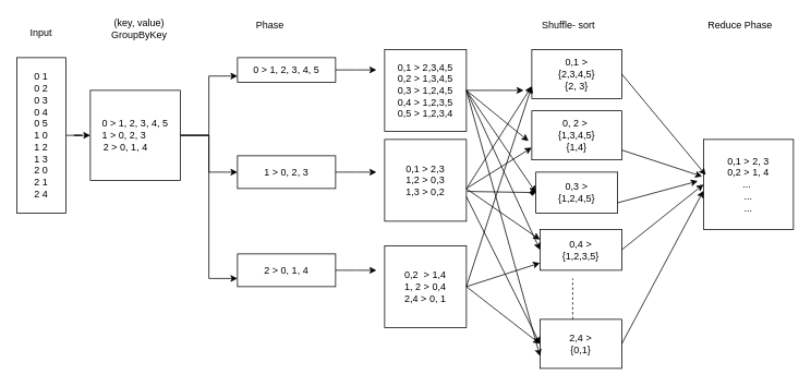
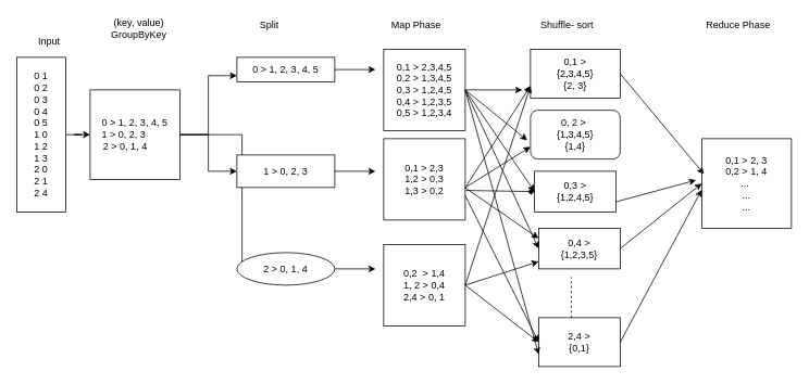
- <mxCell id="16" value="Phase" style="text;html=1;strokeColor=none;fillColor=none;align=center;verticalAlign=middle;whiteSpace=wrap;rounded=0;" parent="1" vertex="1"><mxGeometry x="310" y="20" width="40" height="20" as="geometry" /></mxCell>
+ <mxCell id="16" value="Split" style="text;html=1;strokeColor=none;fillColor=none;align=center;verticalAlign=middle;whiteSpace=wrap;rounded=0;" parent="1" vertex="1"><mxGeometry x="310" y="20" width="40" height="20" as="geometry" /></mxCell>
+ <mxCell id="19" value="Map Phase" style="text;html=1;strokeColor=none;fillColor=none;align=center;verticalAlign=middle;whiteSpace=wrap;rounded=0;" parent="1" vertex="1"><mxGeometry x="465" y="20" width="90" height="20" as="geometry" /></mxCell>
- <mxCell id="8" value="Input" style="text;html=1;strokeColor=none;fillColor=none;align=center;verticalAlign=middle;whiteSpace=wrap;rounded=0;" parent="1" vertex="1"><mxGeometry x="30" y="30" width="40" height="20" as="geometry" /></mxCell>
+ <mxCell id="8" value="Input" style="text;html=1;strokeColor=none;fillColor=none;align=center;verticalAlign=middle;whiteSpace=wrap;rounded=0;" parent="1" vertex="1"><mxGeometry x="40" y="40" width="40" height="20" as="geometry" /></mxCell>
- <mxCell id="23" value="0, 2 &amp;gt;&amp;nbsp;&lt;br&gt;{1,3,4,5}&lt;br&gt;{1,4}" style="rounded=0;whiteSpace=wrap;html=1;" parent="1" vertex="1"><mxGeometry x="650" y="135" width="110" height="60" as="geometry" /></mxCell>
+ <mxCell id="23" value="0, 2 &amp;gt;&amp;nbsp;&lt;br&gt;{1,3,4,5}&lt;br&gt;{1,4}" style="whiteSpace=wrap;html=1;rounded=1;" parent="1" vertex="1"><mxGeometry x="650" y="135" width="110" height="60" as="geometry" /></mxCell>
- <mxCell id="43" value="" style="endArrow=classic;html=1;entryX=-0.015;entryY=0.411;entryDx=0;entryDy=0;entryPerimeter=0;" parent="1" source="23" target="41" edge="1"><mxGeometry width="50" height="50" relative="1" as="geometry"><mxPoint x="770" y="100" as="sourcePoint" /><mxPoint x="872.75" y="223.56" as="targetPoint" /></mxGeometry></mxCell>
- <mxCell id="15" value="2 &amp;gt; 0, 1, 4" style="rounded=0;whiteSpace=wrap;html=1;" parent="1" vertex="1"><mxGeometry x="290" y="310" width="120" height="40" as="geometry" /></mxCell>
+ <mxCell id="15" value="2 &amp;gt; 0, 1, 4" style="ellipse;whiteSpace=wrap;html=1;" parent="1" vertex="1"><mxGeometry x="290" y="310" width="120" height="40" as="geometry" /></mxCell>
